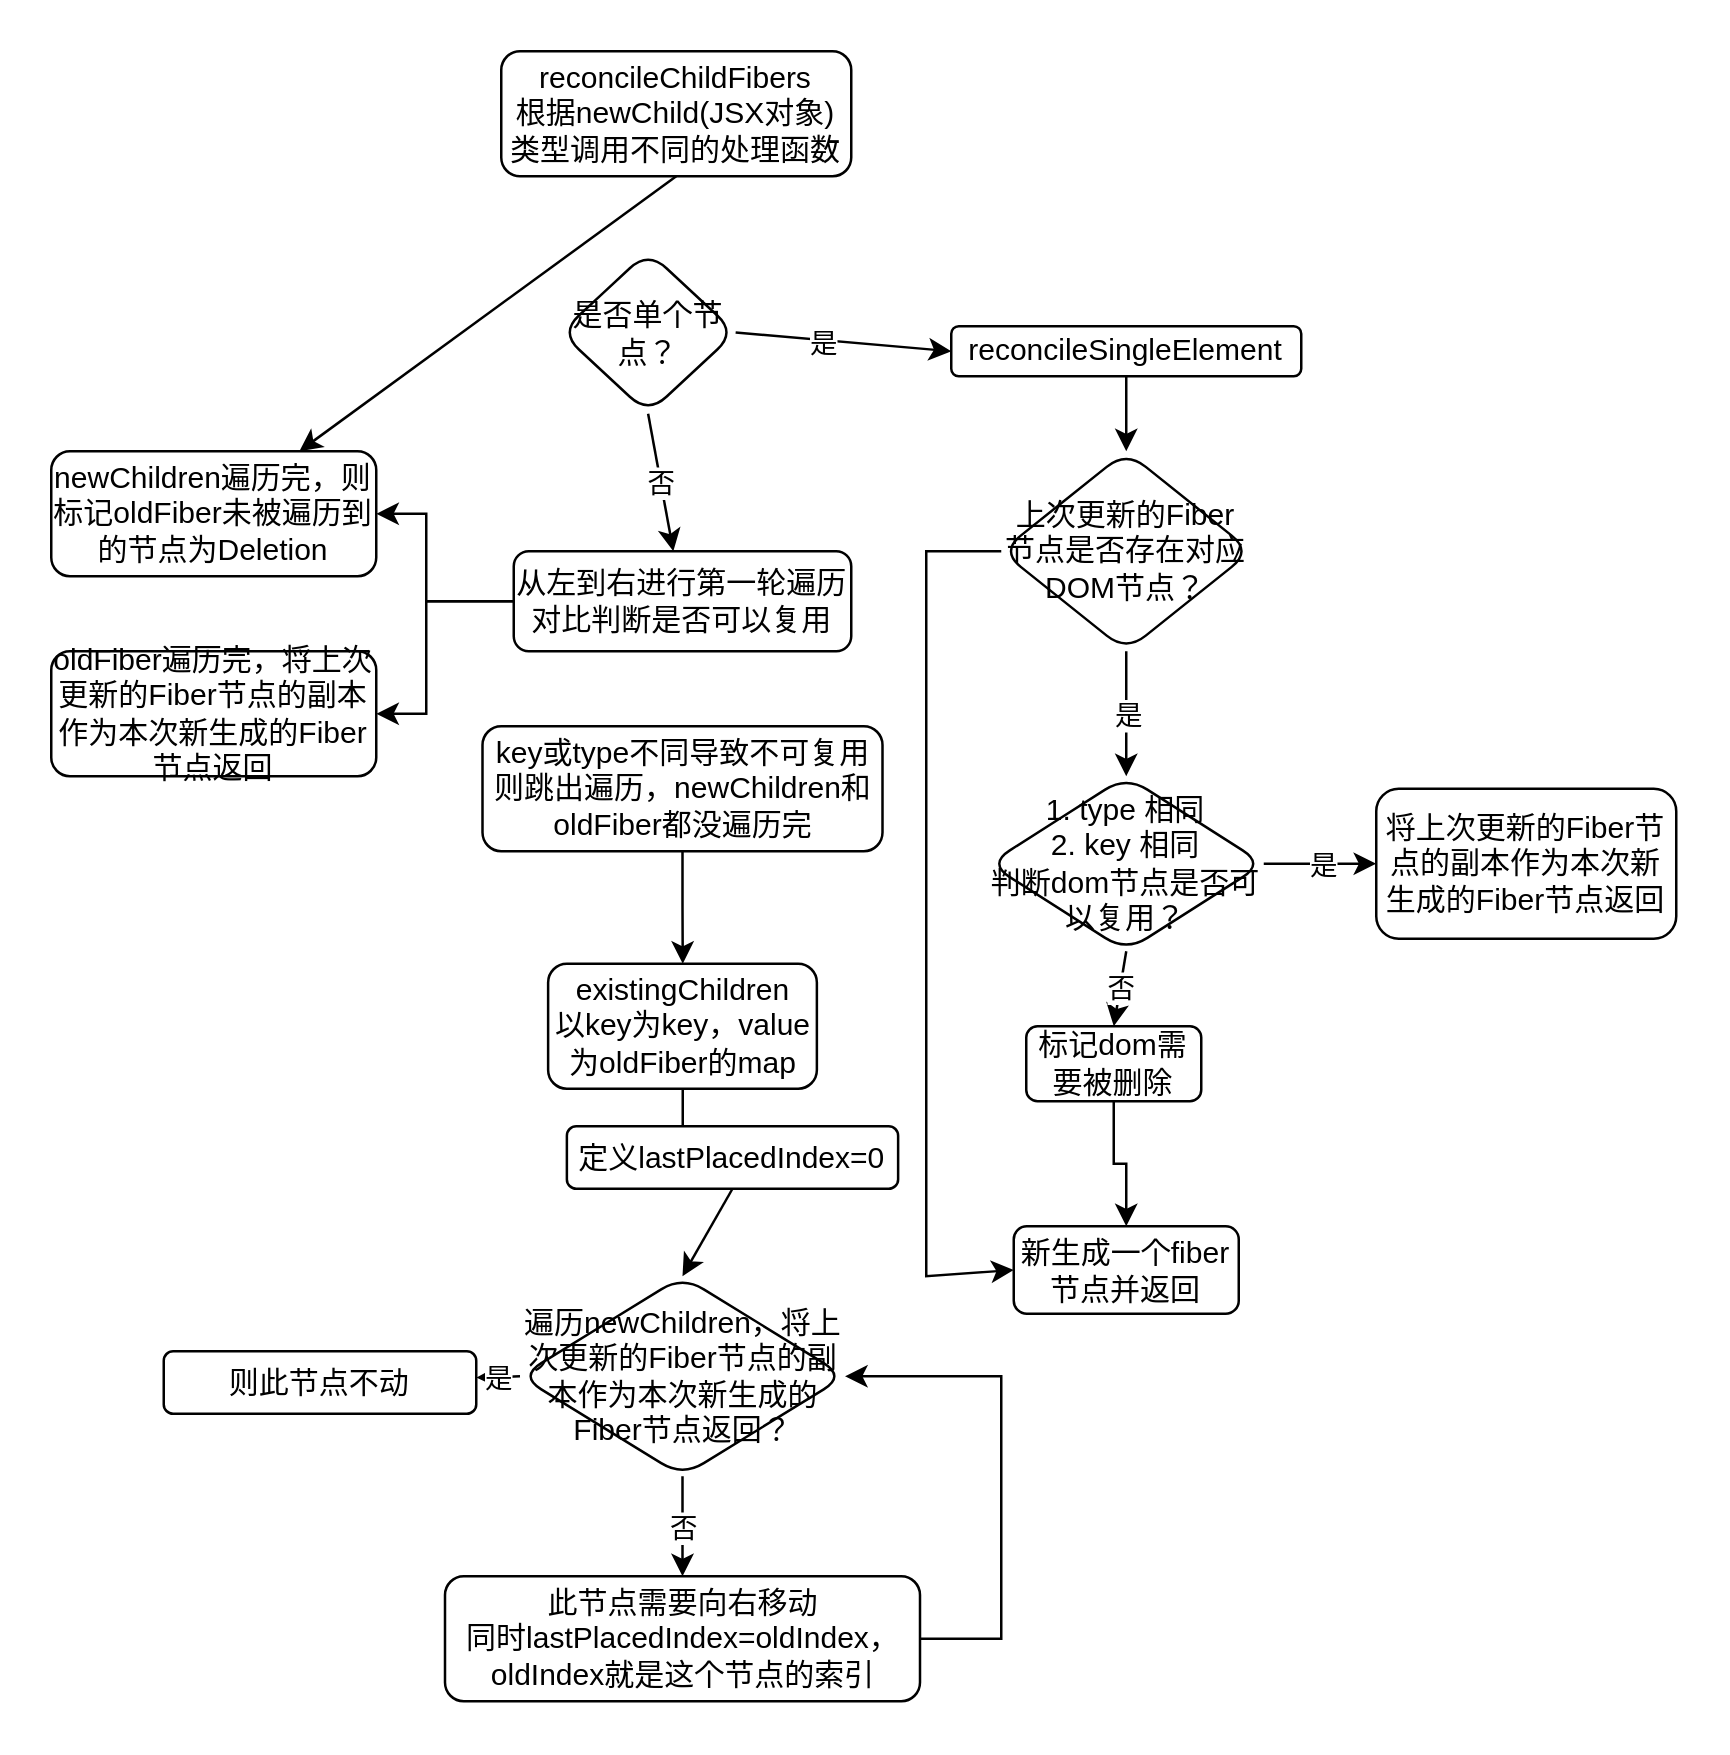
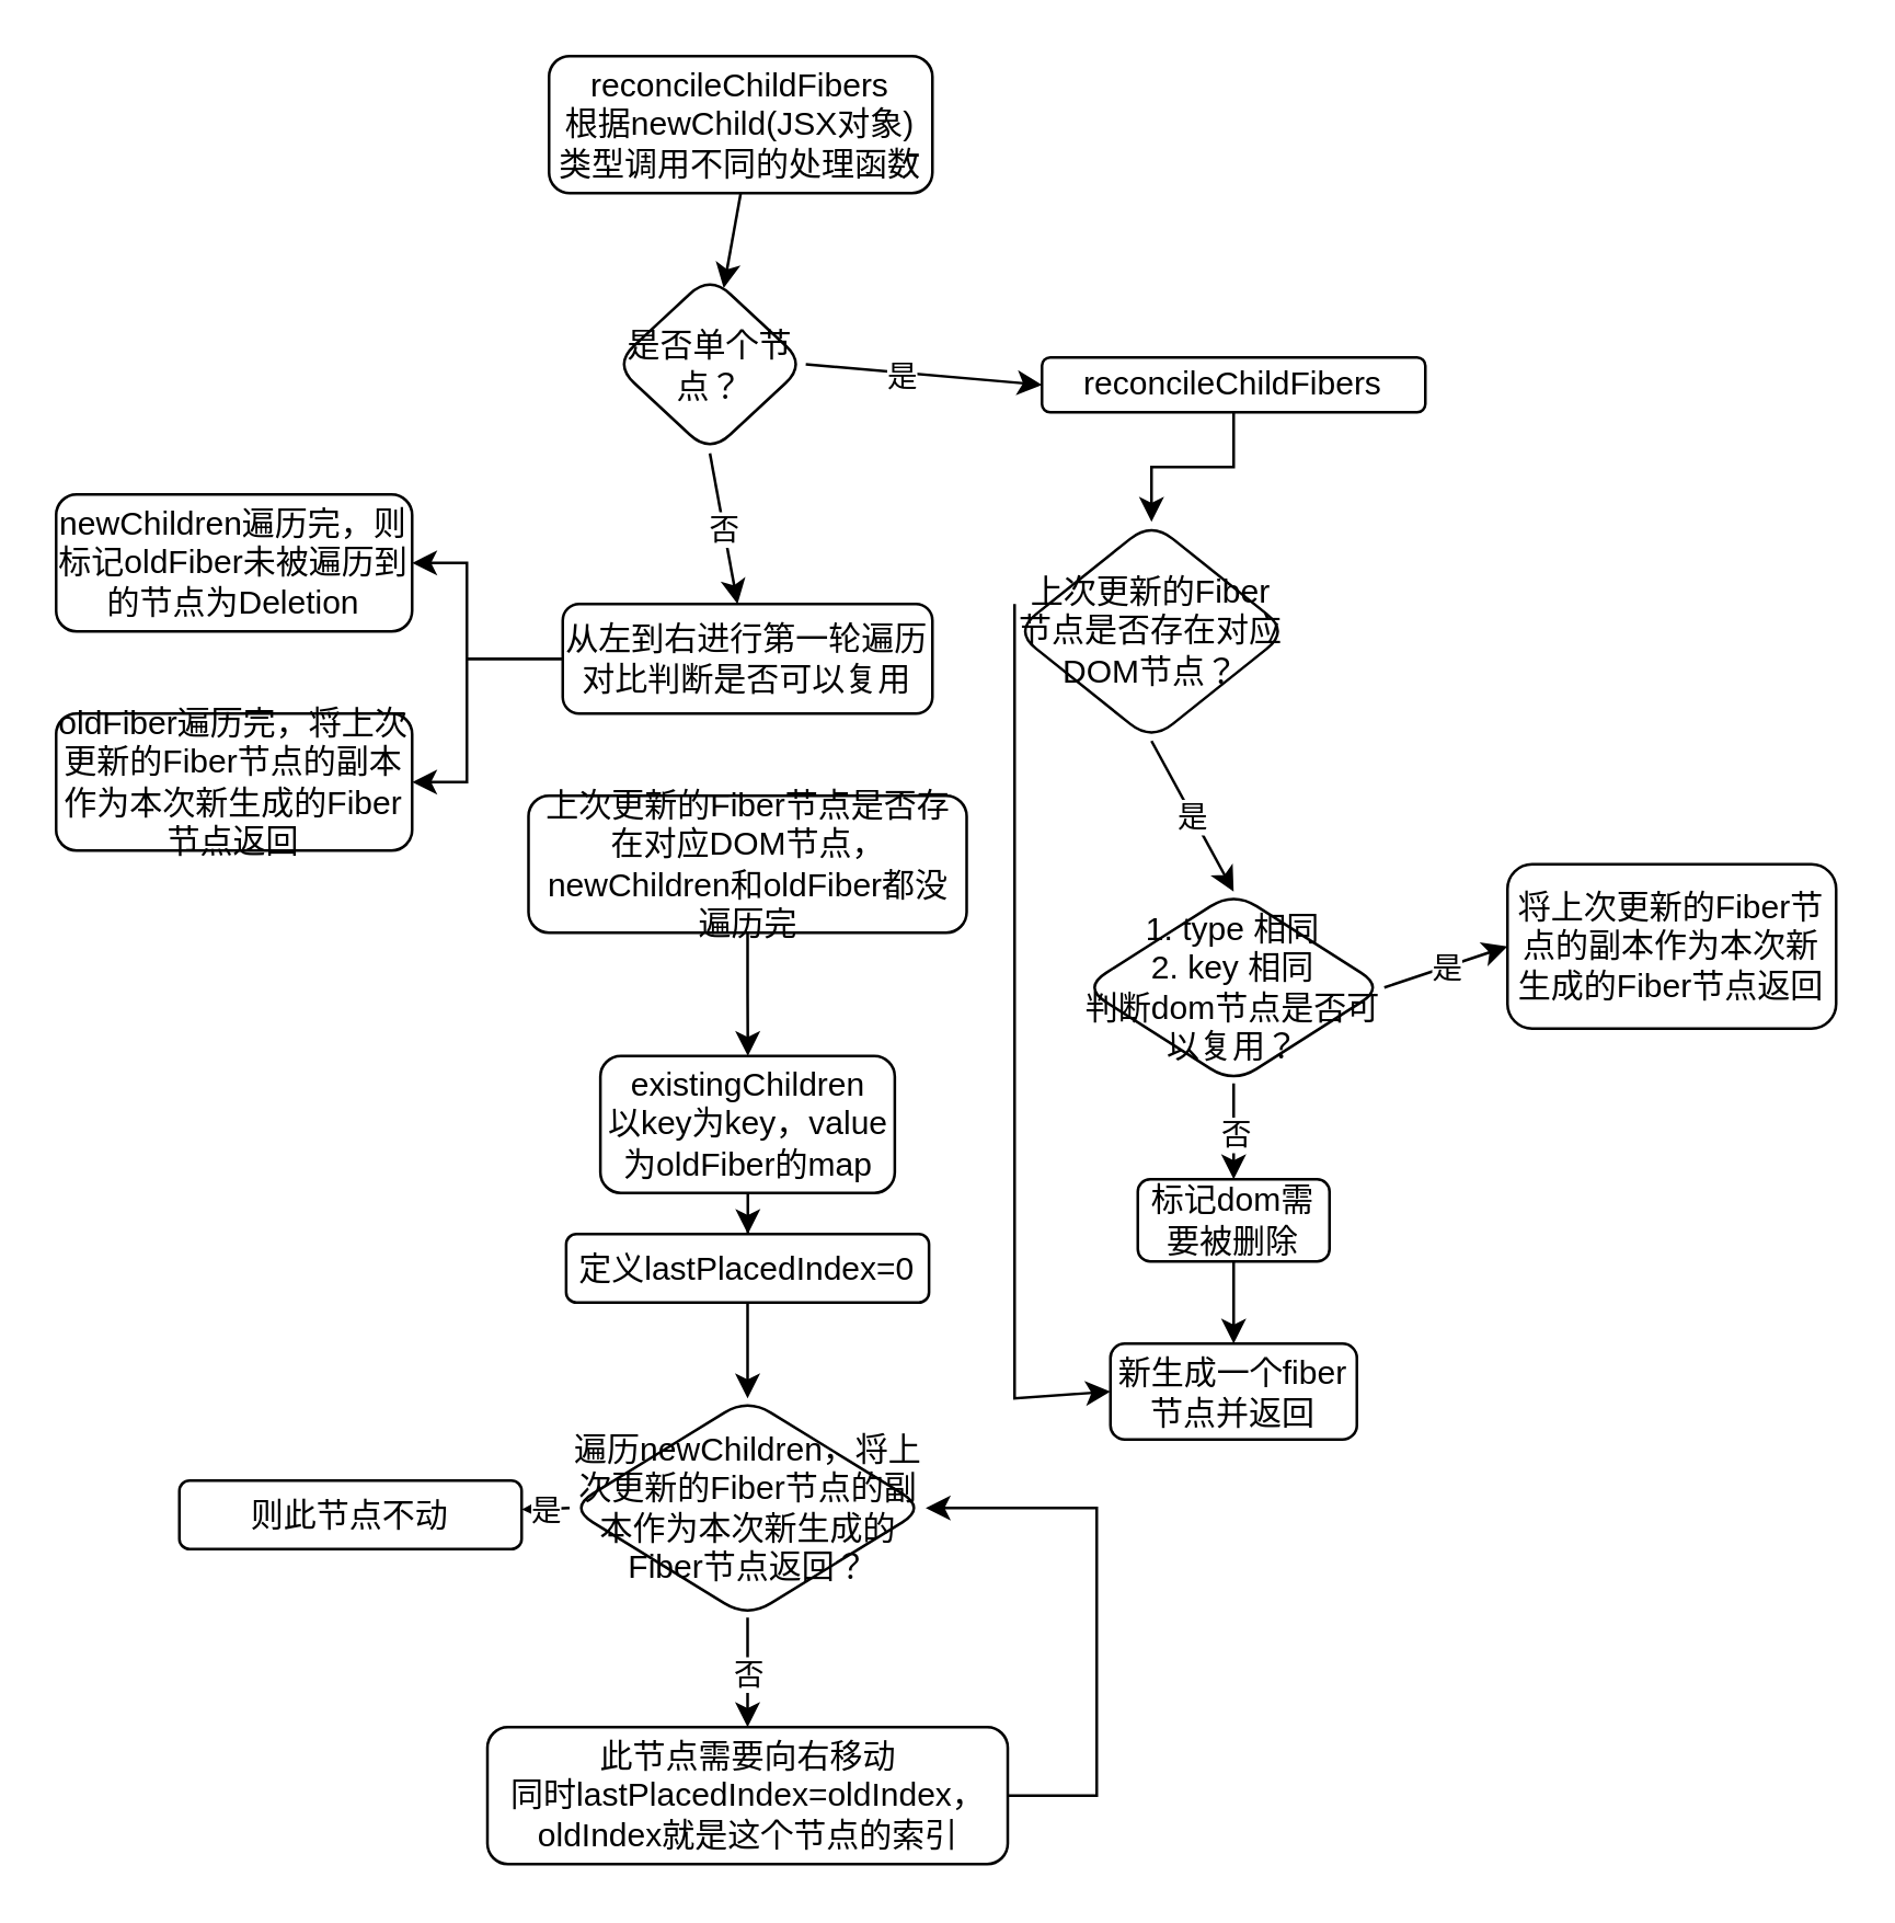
- <mxCell id="4" value="" style="endArrow=classic;html=1;rounded=0;exitX=0.5;exitY=1;exitDx=0;exitDy=0;" edge="1" parent="1" source="2" target="27"><mxGeometry width="50" height="50" relative="1" as="geometry"><mxPoint x="260" y="220" as="sourcePoint" /><mxPoint x="310" y="170" as="targetPoint" /></mxGeometry></mxCell>
+ <mxCell id="4" value="" style="endArrow=classic;html=1;rounded=0;exitX=0.5;exitY=1;exitDx=0;exitDy=0;" edge="1" parent="1" source="2" target="3"><mxGeometry width="50" height="50" relative="1" as="geometry"><mxPoint x="260" y="220" as="sourcePoint" /><mxPoint x="310" y="170" as="targetPoint" /></mxGeometry></mxCell>
- <mxCell id="8" value="reconcileSingleElement" style="rounded=1;whiteSpace=wrap;html=1;" vertex="1" parent="1"><mxGeometry x="380" y="130" width="140" height="20" as="geometry" /></mxCell>
+ <mxCell id="8" value="reconcileChildFibers" style="rounded=1;whiteSpace=wrap;html=1;" vertex="1" parent="1"><mxGeometry x="380" y="130" width="140" height="20" as="geometry" /></mxCell>
- <mxCell id="12" value="上次更新的Fiber节点是否存在对应DOM节点？" style="rhombus;whiteSpace=wrap;html=1;rounded=1;" vertex="1" parent="1"><mxGeometry x="400" y="180" width="100" height="80" as="geometry" /></mxCell>
+ <mxCell id="12" value="上次更新的Fiber节点是否存在对应DOM节点？" style="rhombus;whiteSpace=wrap;html=1;rounded=1;" vertex="1" parent="1"><mxGeometry x="370" y="190" width="100" height="80" as="geometry" /></mxCell>
- <mxCell id="26" value="key或type不同导致不可复用则跳出遍历，newChildren和oldFiber都没遍历完" style="whiteSpace=wrap;html=1;rounded=1;glass=0;strokeWidth=1;shadow=0;" vertex="1" parent="1"><mxGeometry x="192.5" y="290" width="160" height="50" as="geometry" /></mxCell>
+ <mxCell id="26" value="上次更新的Fiber节点是否存在对应DOM节点，newChildren和oldFiber都没遍历完" style="whiteSpace=wrap;html=1;rounded=1;glass=0;strokeWidth=1;shadow=0;" vertex="1" parent="1"><mxGeometry x="192.5" y="290" width="160" height="50" as="geometry" /></mxCell>
- <mxCell id="15" value="1. type 相同&lt;br&gt;2. key 相同&lt;br&gt;判断dom节点是否可以复用？" style="rhombus;whiteSpace=wrap;html=1;rounded=1;" vertex="1" parent="1"><mxGeometry x="395" y="310" width="110" height="70" as="geometry" /></mxCell>
+ <mxCell id="15" value="1. type 相同&lt;br&gt;2. key 相同&lt;br&gt;判断dom节点是否可以复用？" style="rhombus;whiteSpace=wrap;html=1;rounded=1;" vertex="1" parent="1"><mxGeometry x="395" y="325" width="110" height="70" as="geometry" /></mxCell>
- <mxCell id="22" value="标记dom需要被删除" style="rounded=1;whiteSpace=wrap;html=1;" vertex="1" parent="1"><mxGeometry x="410" y="410" width="70" height="30" as="geometry" /></mxCell>
+ <mxCell id="22" value="标记dom需要被删除" style="rounded=1;whiteSpace=wrap;html=1;" vertex="1" parent="1"><mxGeometry x="415" y="430" width="70" height="30" as="geometry" /></mxCell>
- <mxCell id="34" value="定义lastPlacedIndex=0" style="whiteSpace=wrap;html=1;rounded=1;glass=0;strokeWidth=1;shadow=0;" vertex="1" parent="1"><mxGeometry x="226.25" y="450" width="132.5" height="25" as="geometry" /></mxCell>
+ <mxCell id="34" value="定义lastPlacedIndex=0" style="whiteSpace=wrap;html=1;rounded=1;glass=0;strokeWidth=1;shadow=0;" vertex="1" parent="1"><mxGeometry x="206.25" y="450" width="132.5" height="25" as="geometry" /></mxCell>
